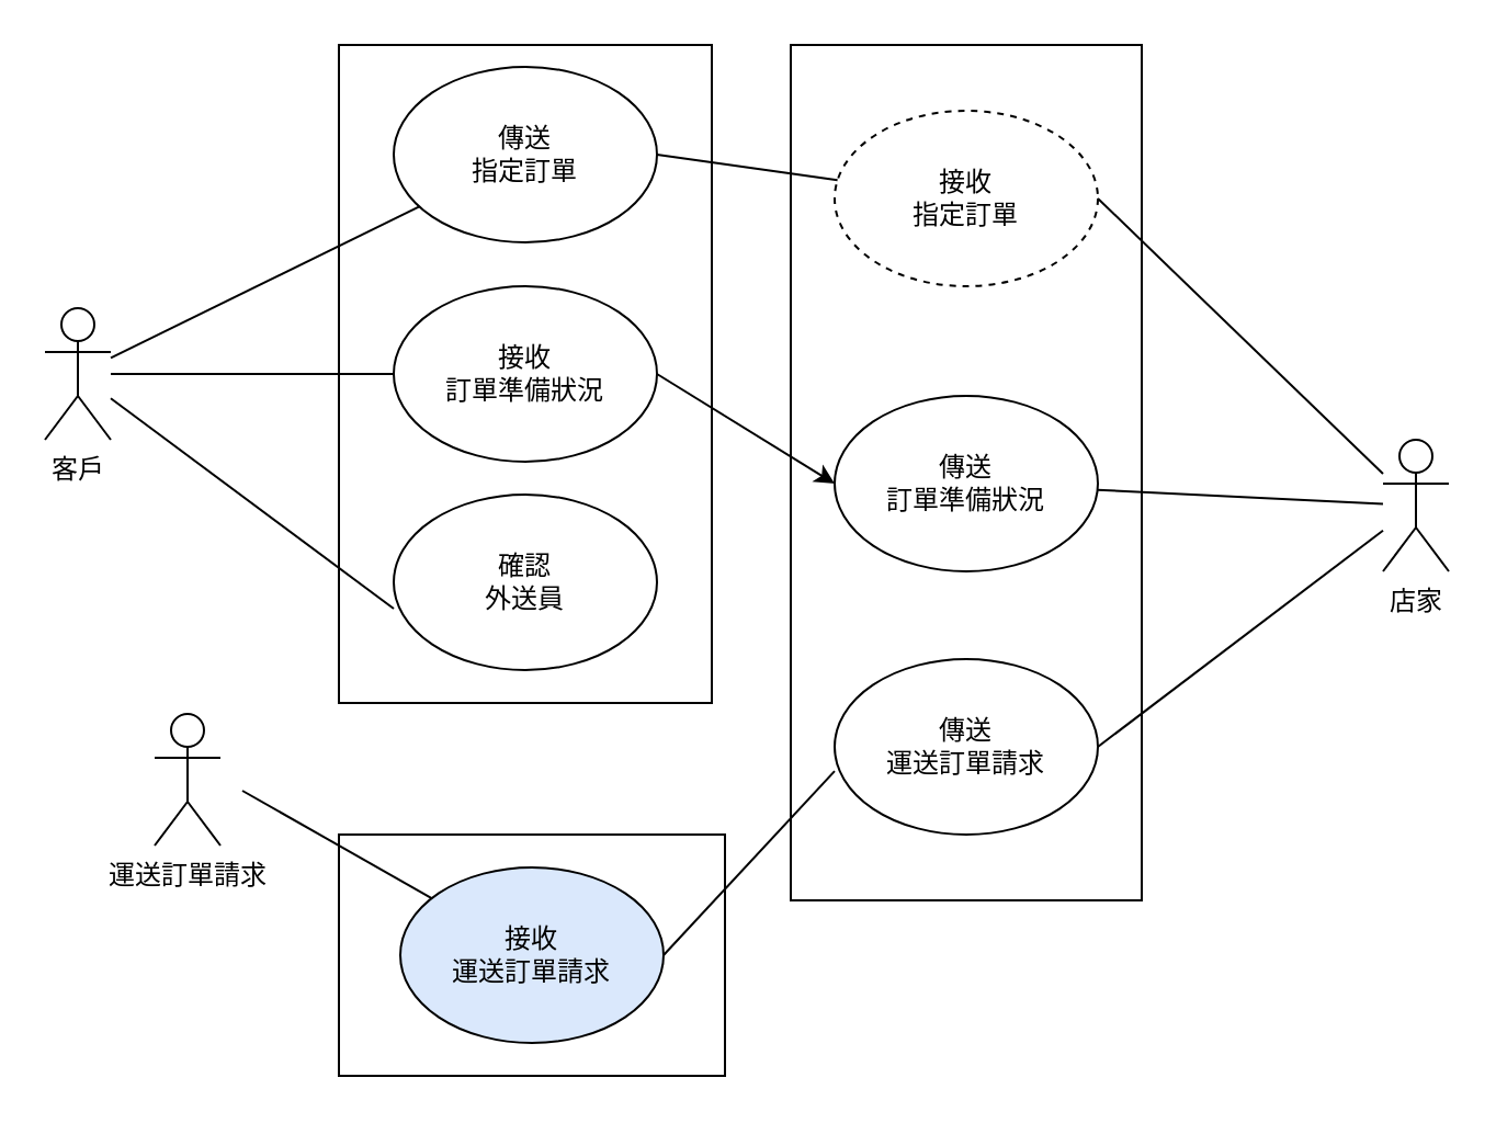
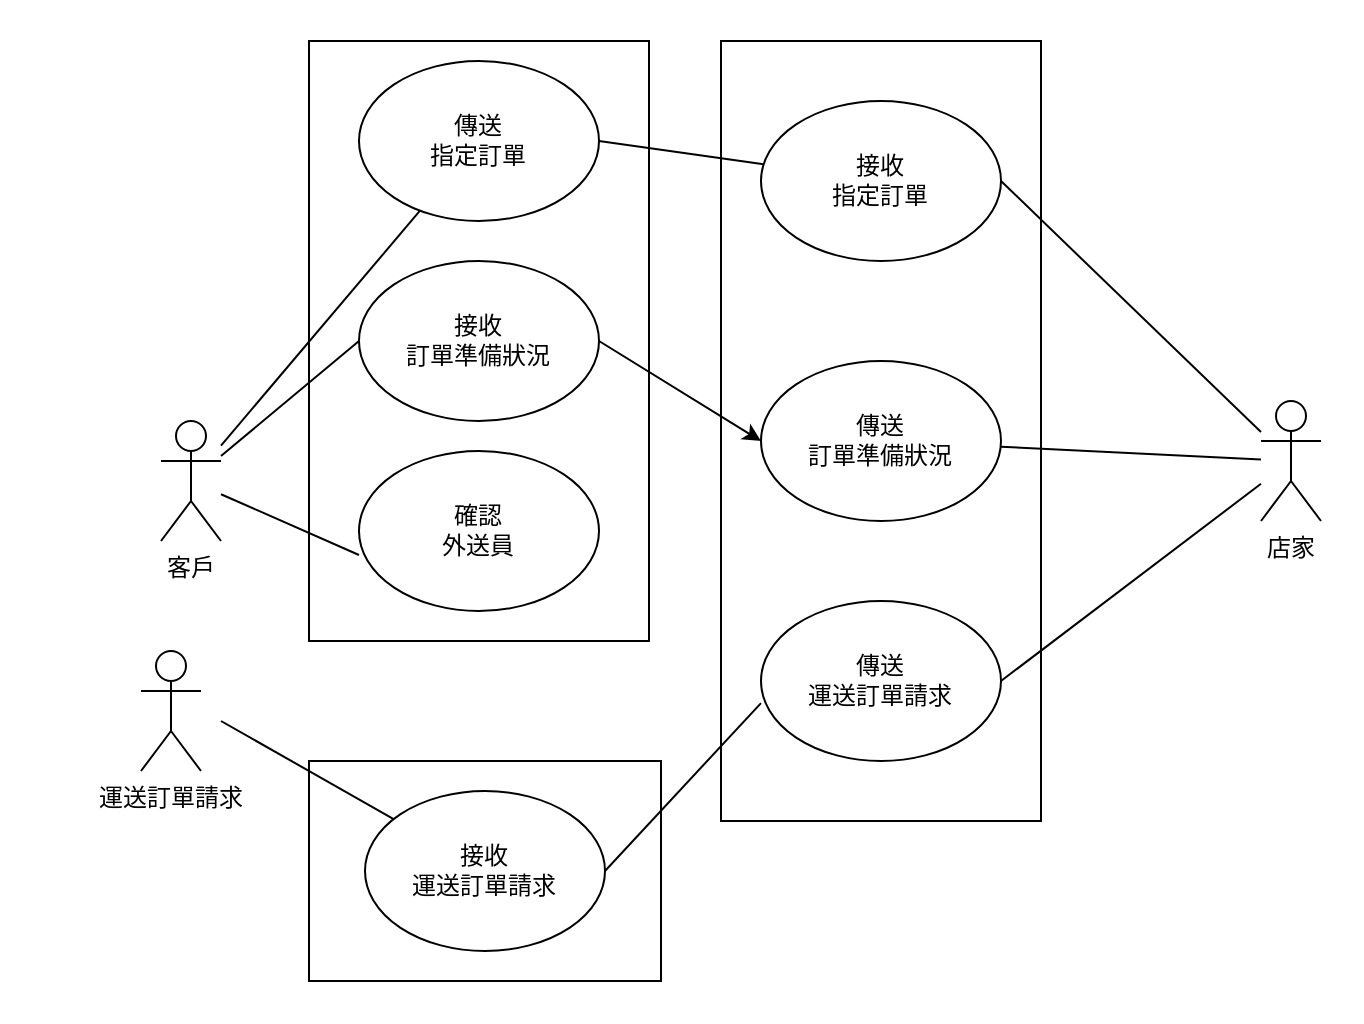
- <mxCell id="8" value="接收&lt;br&gt;指定訂單" style="ellipse;whiteSpace=wrap;html=1;dashed=1;" vertex="1" parent="1"><mxGeometry x="380" y="50" width="120" height="80" as="geometry" /></mxCell>
+ <mxCell id="8" value="接收&lt;br&gt;指定訂單" style="ellipse;whiteSpace=wrap;html=1;" vertex="1" parent="1"><mxGeometry x="380" y="50" width="120" height="80" as="geometry" /></mxCell>
- <mxCell id="2" value="客戶" style="shape=umlActor;verticalLabelPosition=bottom;verticalAlign=top;html=1;outlineConnect=0;" vertex="1" parent="1"><mxGeometry x="20" y="140" width="30" height="60" as="geometry" /></mxCell>
+ <mxCell id="2" value="客戶" style="shape=umlActor;verticalLabelPosition=bottom;verticalAlign=top;html=1;outlineConnect=0;" vertex="1" parent="1"><mxGeometry x="80" y="210" width="30" height="60" as="geometry" /></mxCell>
- <mxCell id="20" value="接收&lt;br&gt;運送訂單請求" style="ellipse;whiteSpace=wrap;html=1;fillColor=#dae8fc;" vertex="1" parent="1"><mxGeometry x="182" y="395" width="120" height="80" as="geometry" /></mxCell>
+ <mxCell id="20" value="接收&lt;br&gt;運送訂單請求" style="ellipse;whiteSpace=wrap;html=1;" vertex="1" parent="1"><mxGeometry x="182" y="395" width="120" height="80" as="geometry" /></mxCell>
